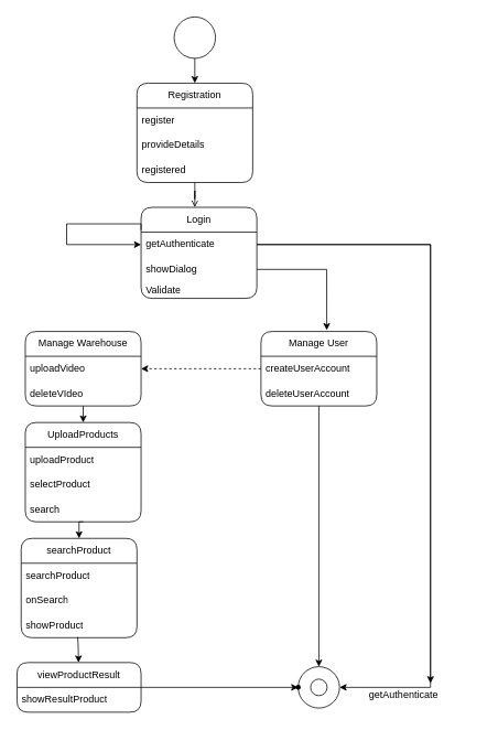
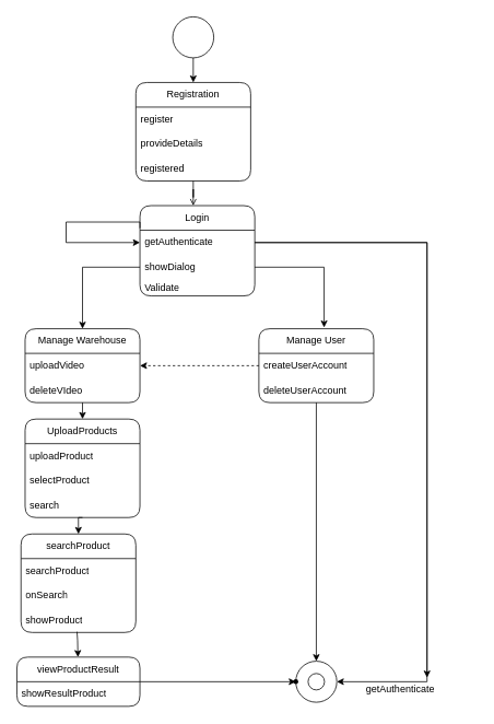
+ <mxCell id="39" style="edgeStyle=orthogonalEdgeStyle;rounded=0;orthogonalLoop=1;jettySize=auto;html=1;entryX=0.5;entryY=0;entryDx=0;entryDy=0;" edge="1" parent="1" source="11" target="15"><mxGeometry relative="1" as="geometry" /></mxCell>
